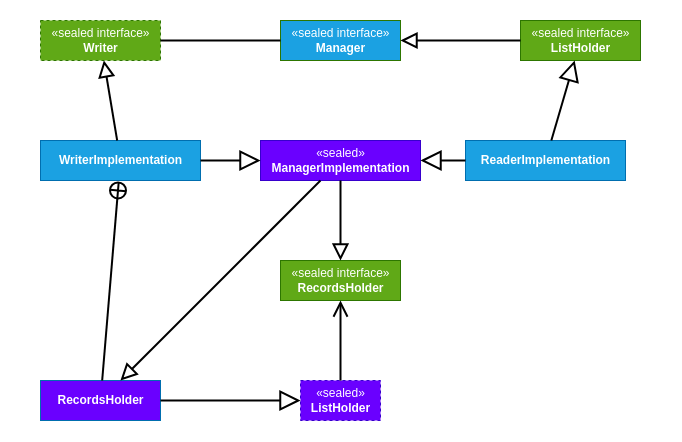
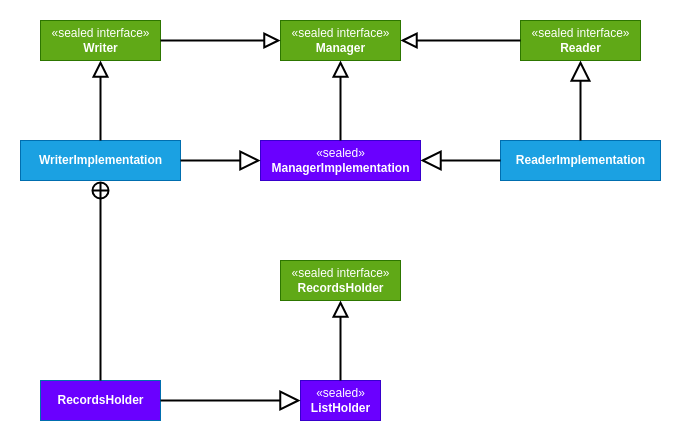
- <mxCell id="18" value="«sealed interface»&lt;br&gt;&lt;b&gt;Writer&lt;/b&gt;" style="html=1;fillColor=#60a917;fontColor=#ffffff;strokeColor=#2D7600;dashed=1;" vertex="1" parent="1"><mxGeometry x="40" y="20" width="120" height="40" as="geometry" /></mxCell>
+ <mxCell id="18" value="«sealed interface»&lt;br&gt;&lt;b&gt;Writer&lt;/b&gt;" style="html=1;fillColor=#60a917;fontColor=#ffffff;strokeColor=#2D7600;" vertex="1" parent="1"><mxGeometry x="40" y="20" width="120" height="40" as="geometry" /></mxCell>
- <mxCell id="19" value="" style="endArrow=none;endFill=0;endSize=12;html=1;rounded=0;fontSize=12;strokeWidth=2;" edge="1" parent="1" source="18" target="9"><mxGeometry width="160" relative="1" as="geometry"><mxPoint x="510" y="230" as="sourcePoint" /><mxPoint x="670" y="150" as="targetPoint" /></mxGeometry></mxCell>
+ <mxCell id="19" value="" style="endArrow=block;endFill=0;endSize=12;html=1;rounded=0;fontSize=12;strokeWidth=2;" edge="1" parent="1" source="18" target="9"><mxGeometry width="160" relative="1" as="geometry"><mxPoint x="510" y="230" as="sourcePoint" /><mxPoint x="670" y="150" as="targetPoint" /></mxGeometry></mxCell>
- <mxCell id="9" value="«sealed interface»&lt;br&gt;&lt;b&gt;Manager&lt;/b&gt;" style="html=1;fillColor=#1ba1e2;fontColor=#ffffff;strokeColor=#2D7600;" vertex="1" parent="1"><mxGeometry x="280" y="20" width="120" height="40" as="geometry" /></mxCell>
+ <mxCell id="9" value="«sealed interface»&lt;br&gt;&lt;b&gt;Manager&lt;/b&gt;" style="html=1;fillColor=#60a917;fontColor=#ffffff;strokeColor=#2D7600;" vertex="1" parent="1"><mxGeometry x="280" y="20" width="120" height="40" as="geometry" /></mxCell>
- <mxCell id="15" value="«sealed interface»&lt;br&gt;&lt;b&gt;ListHolder&lt;/b&gt;" style="html=1;fillColor=#60a917;fontColor=#ffffff;strokeColor=#2D7600;" vertex="1" parent="1"><mxGeometry x="520" y="20" width="120" height="40" as="geometry" /></mxCell>
+ <mxCell id="15" value="«sealed interface»&lt;br&gt;&lt;b&gt;Reader&lt;/b&gt;" style="html=1;fillColor=#60a917;fontColor=#ffffff;strokeColor=#2D7600;" vertex="1" parent="1"><mxGeometry x="520" y="20" width="120" height="40" as="geometry" /></mxCell>
- <mxCell id="7" value="&lt;b&gt;WriterImplementation&lt;/b&gt;" style="html=1;fillColor=#1ba1e2;fontColor=#ffffff;strokeColor=#006EAF;" vertex="1" parent="1"><mxGeometry x="40" y="140" width="160" height="40" as="geometry" /></mxCell>
+ <mxCell id="7" value="&lt;b&gt;WriterImplementation&lt;/b&gt;" style="html=1;fillColor=#1ba1e2;fontColor=#ffffff;strokeColor=#006EAF;" vertex="1" parent="1"><mxGeometry x="20" y="140" width="160" height="40" as="geometry" /></mxCell>
- <mxCell id="12" value="&lt;b&gt;ReaderImplementation&lt;/b&gt;" style="html=1;fillColor=#1ba1e2;fontColor=#ffffff;strokeColor=#006EAF;" vertex="1" parent="1"><mxGeometry x="465" y="140" width="160" height="40" as="geometry" /></mxCell>
+ <mxCell id="12" value="&lt;b&gt;ReaderImplementation&lt;/b&gt;" style="html=1;fillColor=#1ba1e2;fontColor=#ffffff;strokeColor=#006EAF;" vertex="1" parent="1"><mxGeometry x="500" y="140" width="160" height="40" as="geometry" /></mxCell>
- <mxCell id="21" value="" style="endArrow=block;endFill=0;endSize=12;html=1;rounded=0;fontSize=12;strokeWidth=2;" edge="1" parent="1" source="10" target="2"><mxGeometry width="160" relative="1" as="geometry"><mxPoint x="330" y="150" as="sourcePoint" /><mxPoint x="330" y="70" as="targetPoint" /></mxGeometry></mxCell>
- <mxCell id="11" value="" style="endArrow=block;endFill=0;endSize=12;html=1;rounded=0;fontSize=12;strokeWidth=2;" edge="1" parent="1" source="10" target="5"><mxGeometry width="160" relative="1" as="geometry"><mxPoint x="450" y="350" as="sourcePoint" /><mxPoint x="290" y="270" as="targetPoint" /></mxGeometry></mxCell>
+ <mxCell id="11" value="" style="endArrow=block;endFill=0;endSize=12;html=1;rounded=0;fontSize=12;strokeWidth=2;" edge="1" parent="1" source="10" target="9"><mxGeometry width="160" relative="1" as="geometry"><mxPoint x="450" y="350" as="sourcePoint" /><mxPoint x="290" y="270" as="targetPoint" /></mxGeometry></mxCell>
- <mxCell id="4" value="" style="endArrow=open;endFill=0;endSize=12;html=1;rounded=0;fontSize=12;strokeWidth=2;" edge="1" parent="1" source="3" target="2"><mxGeometry width="160" relative="1" as="geometry"><mxPoint x="360" y="460" as="sourcePoint" /><mxPoint x="360" y="380" as="targetPoint" /></mxGeometry></mxCell>
+ <mxCell id="4" value="" style="endArrow=block;endFill=0;endSize=12;html=1;rounded=0;fontSize=12;strokeWidth=2;" edge="1" parent="1" source="3" target="2"><mxGeometry width="160" relative="1" as="geometry"><mxPoint x="360" y="460" as="sourcePoint" /><mxPoint x="360" y="380" as="targetPoint" /></mxGeometry></mxCell>
- <mxCell id="3" value="«sealed»&lt;br&gt;&lt;b&gt;ListHolder&lt;/b&gt;" style="html=1;fillColor=#6a00ff;fontColor=#ffffff;strokeColor=#3700CC;dashed=1;" vertex="1" parent="1"><mxGeometry x="300" y="380" width="80" height="40" as="geometry" /></mxCell>
+ <mxCell id="3" value="«sealed»&lt;br&gt;&lt;b&gt;ListHolder&lt;/b&gt;" style="html=1;fillColor=#6a00ff;fontColor=#ffffff;strokeColor=#3700CC;" vertex="1" parent="1"><mxGeometry x="300" y="380" width="80" height="40" as="geometry" /></mxCell>
